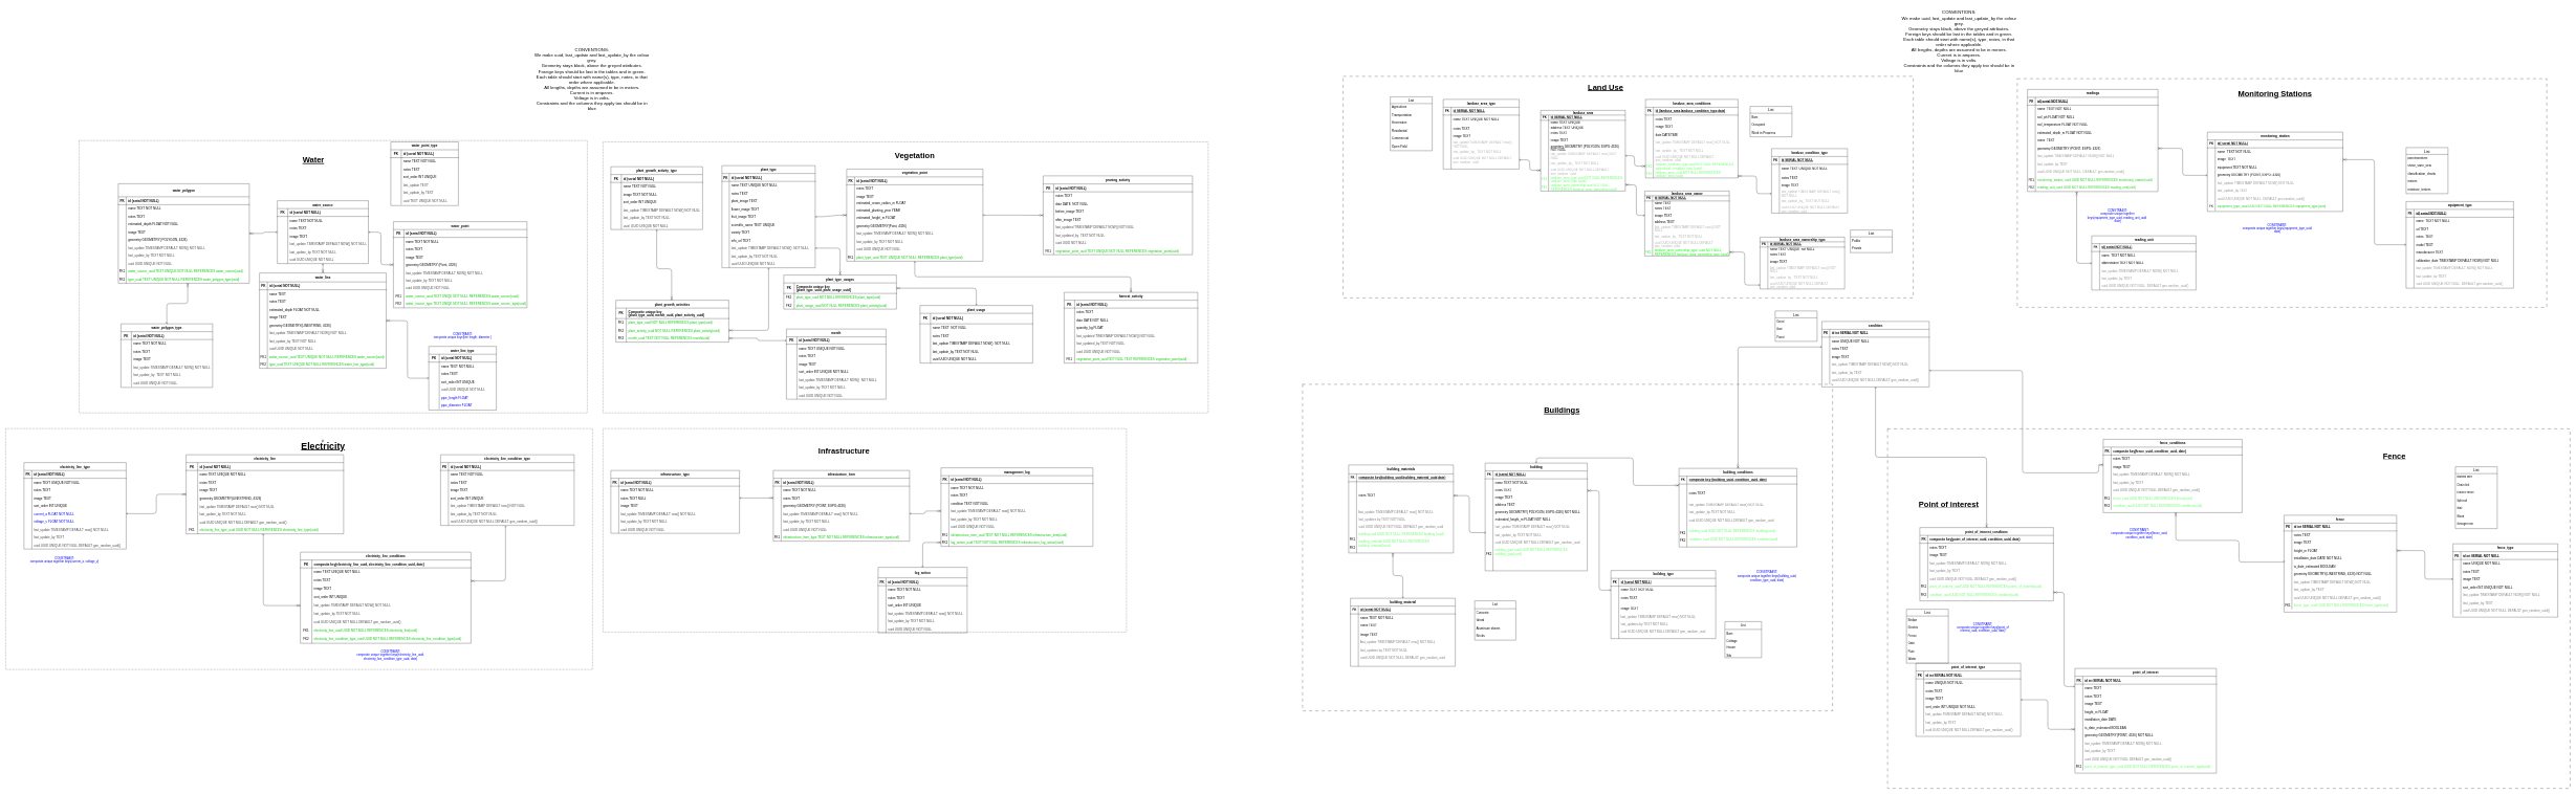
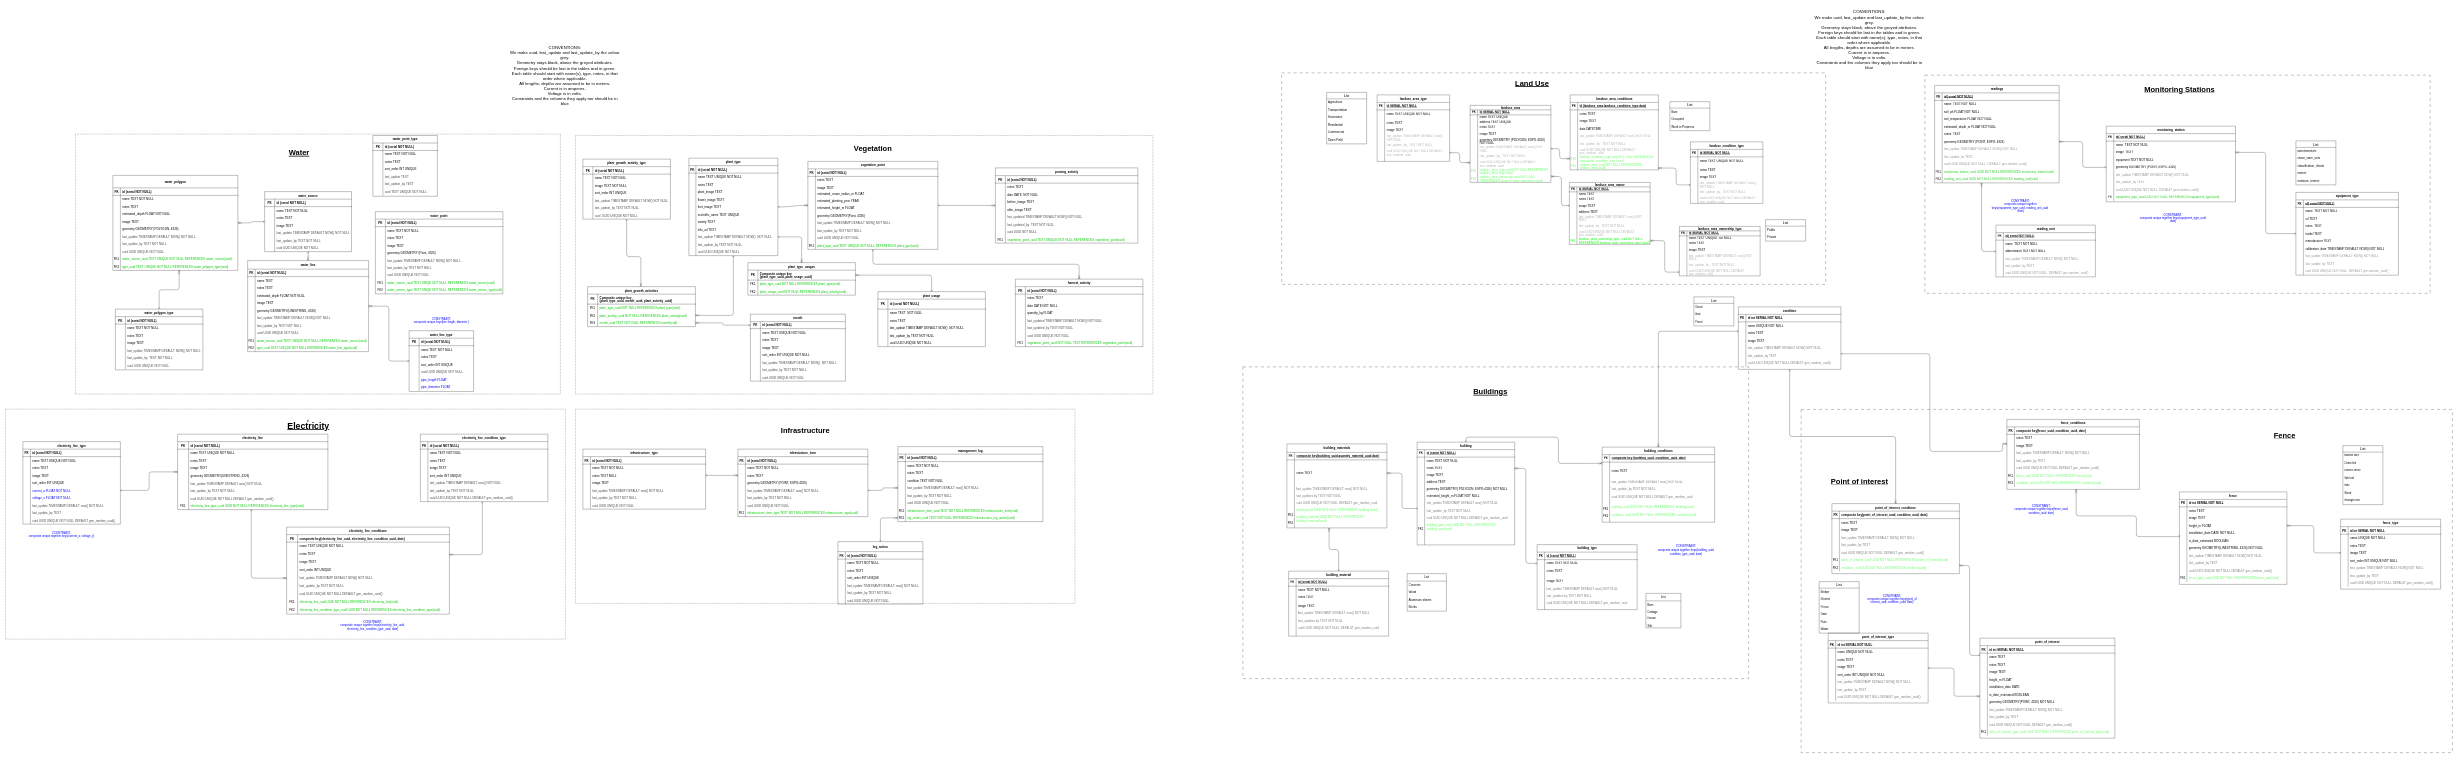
- <mxCell id="378" value="&lt;span style=&quot;&quot;&gt;&lt;font style=&quot;font-size: 30px;&quot;&gt;Monitoring Stations&lt;/font&gt;&lt;/span&gt;" style="text;html=1;strokeColor=none;fillColor=none;align=center;verticalAlign=middle;whiteSpace=wrap;rounded=0;fontSize=15;fontStyle=5" parent="1" vertex="1"><mxGeometry x="8537" y="332" width="290" height="50" as="geometry" /></mxCell>
+ <mxCell id="378" value="&lt;span style=&quot;&quot;&gt;&lt;font style=&quot;font-size: 30px;&quot;&gt;Monitoring Stations&lt;/font&gt;&lt;/span&gt;" style="text;html=1;strokeColor=none;fillColor=none;align=center;verticalAlign=middle;whiteSpace=wrap;rounded=0;fontSize=15;fontStyle=5" parent="1" vertex="1"><mxGeometry x="8572" y="332" width="290" height="50" as="geometry" /></mxCell>
- <mxCell id="954" style="edgeStyle=orthogonalEdgeStyle;rounded=1;orthogonalLoop=1;jettySize=auto;html=1;fontColor=#FF0000;startArrow=ERone;startFill=0;endArrow=ERzeroToMany;endFill=0;" edge="1" parent="1" source="931" target="955"><mxGeometry relative="1" as="geometry"><mxPoint x="1698" y="1193" as="sourcePoint" /><mxPoint x="1588" y="1183" as="targetPoint" /></mxGeometry></mxCell>
- <mxCell id="482" value="composite key(building_uuid,building_material_uuid,date)" style="shape=partialRectangle;connectable=0;fillColor=none;top=0;left=0;bottom=0;right=0;align=left;spacingLeft=6;fontStyle=5;overflow=hidden;whiteSpace=wrap;html=1;" parent="480" vertex="1"><mxGeometry x="30" width="370" height="30" as="geometry"><mxRectangle width="370" height="30" as="alternateBounds" /></mxGeometry></mxCell>
+ <mxCell id="482" value="composite key(building_uuid,quantity_material_uuid,date)" style="shape=partialRectangle;connectable=0;fillColor=none;top=0;left=0;bottom=0;right=0;align=left;spacingLeft=6;fontStyle=5;overflow=hidden;whiteSpace=wrap;html=1;" parent="480" vertex="1"><mxGeometry x="30" width="370" height="30" as="geometry"><mxRectangle width="370" height="30" as="alternateBounds" /></mxGeometry></mxCell>
